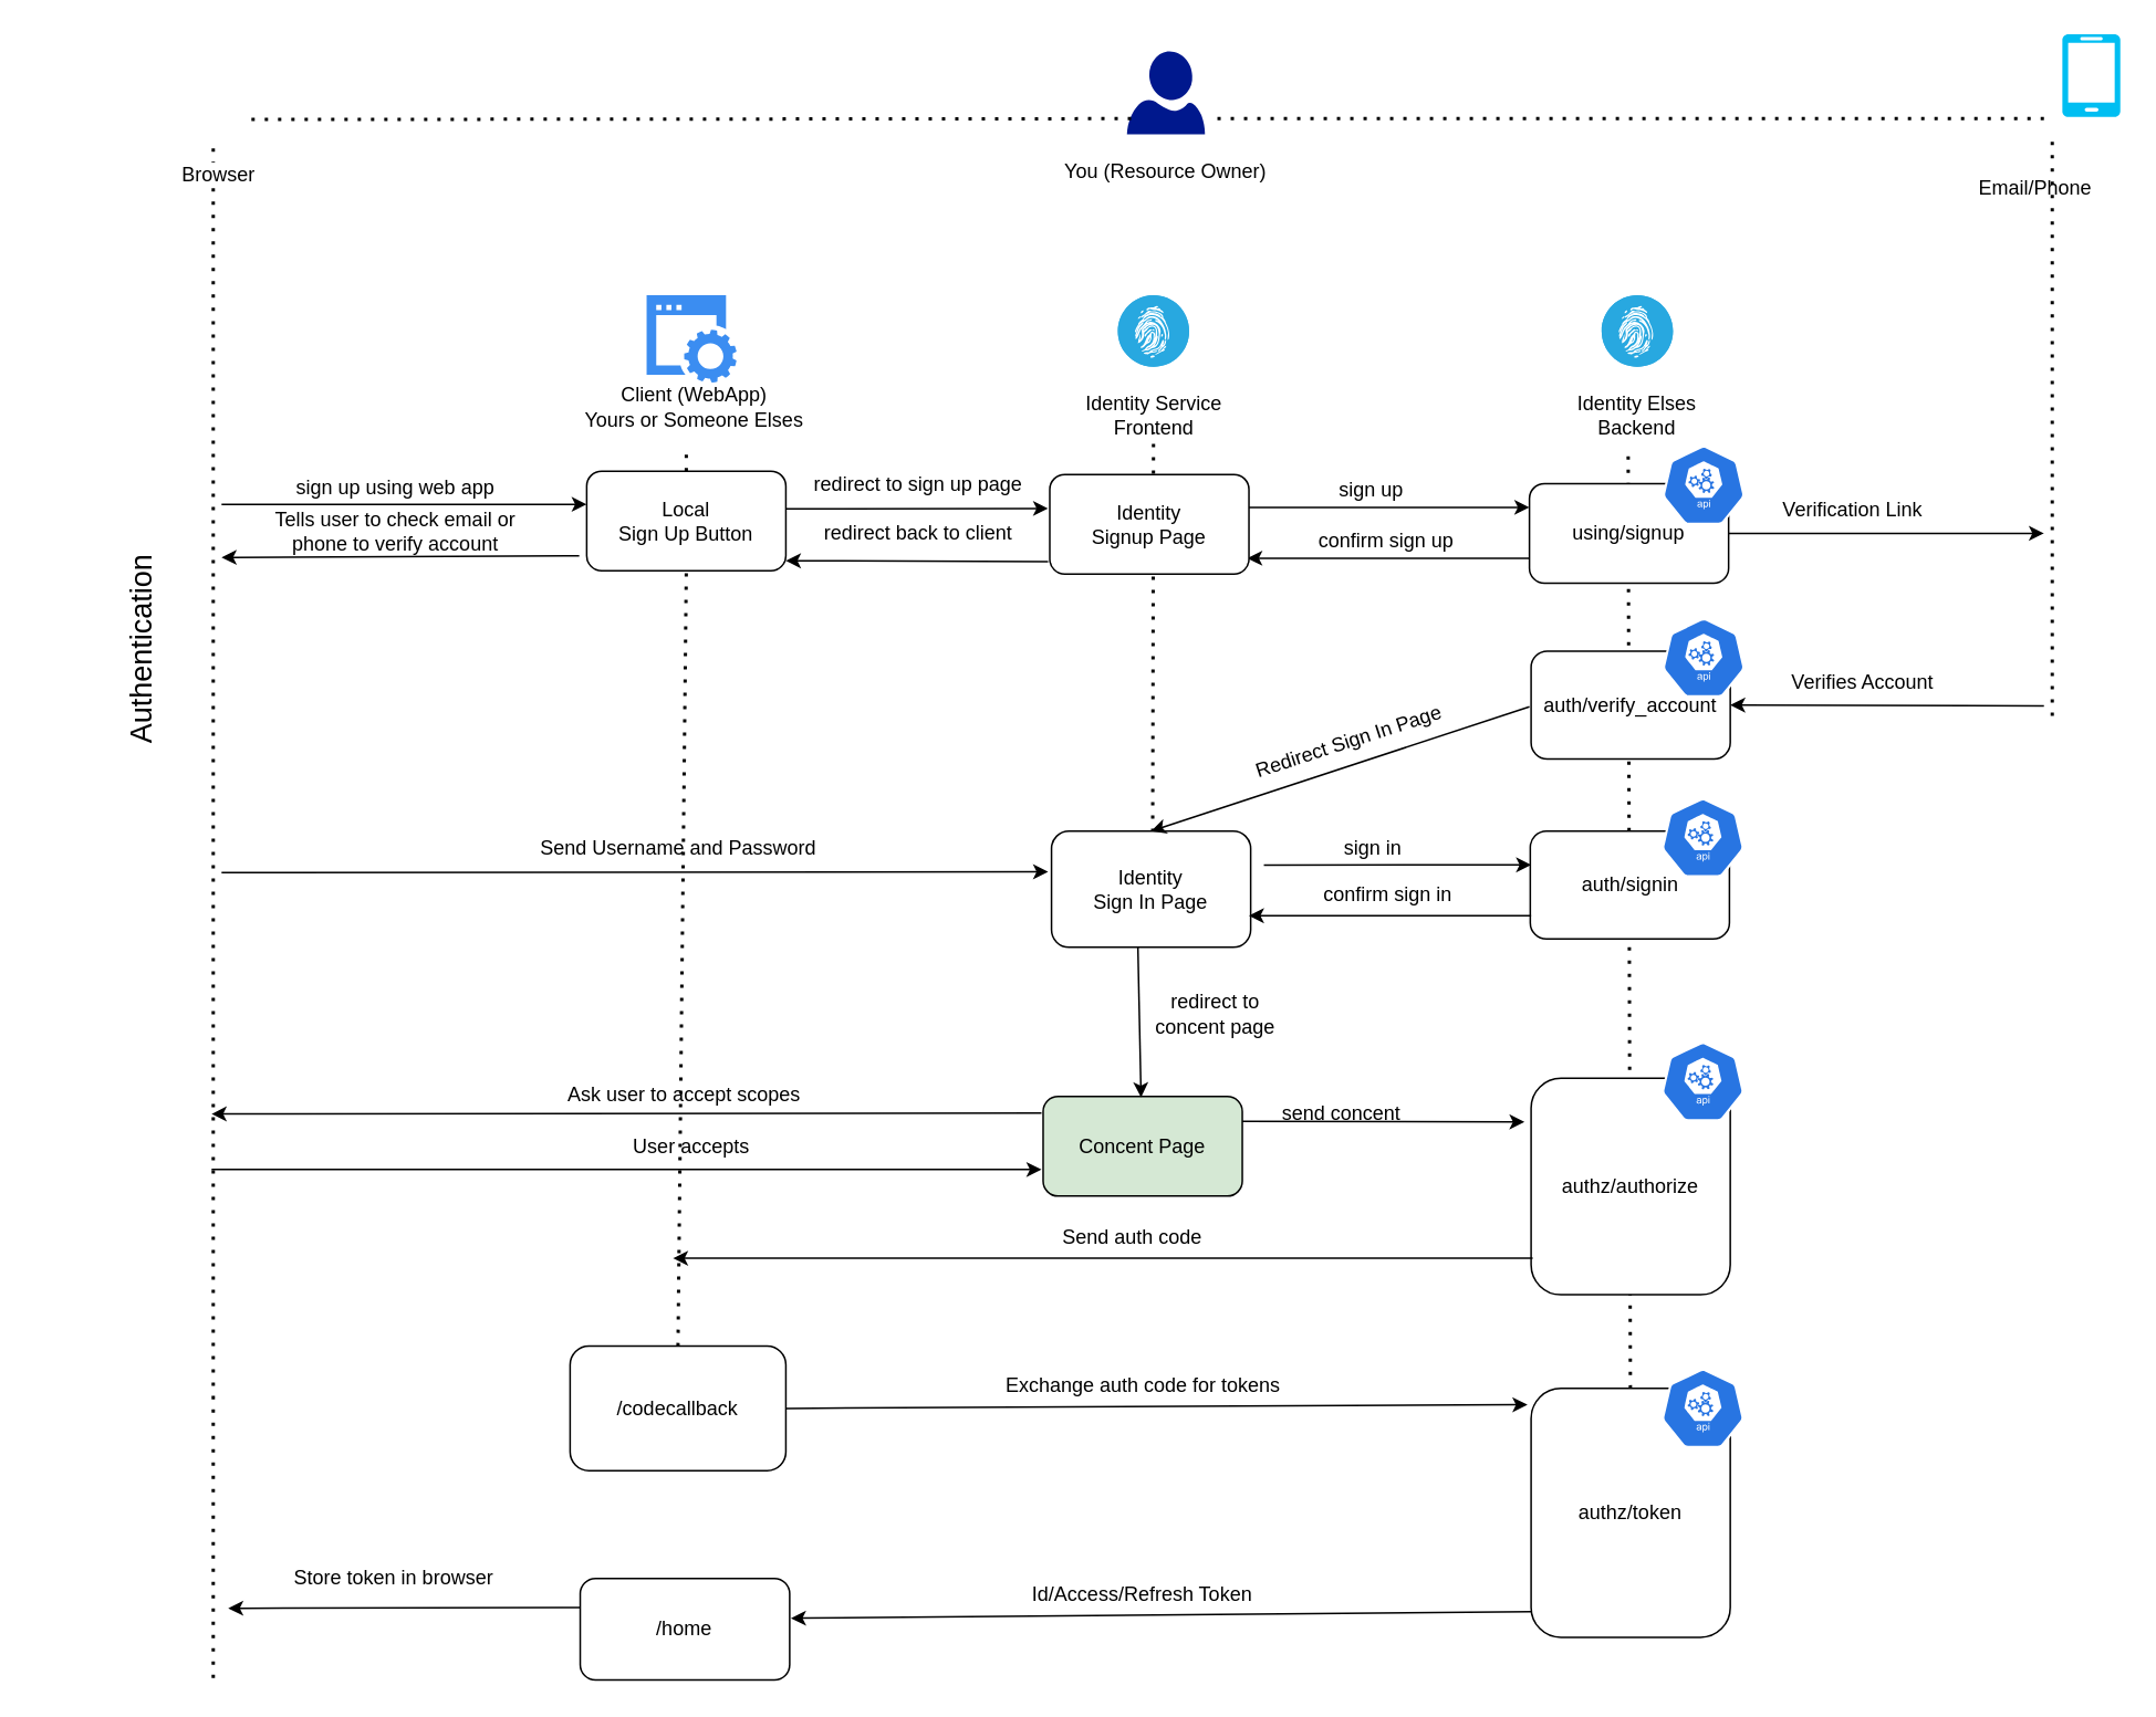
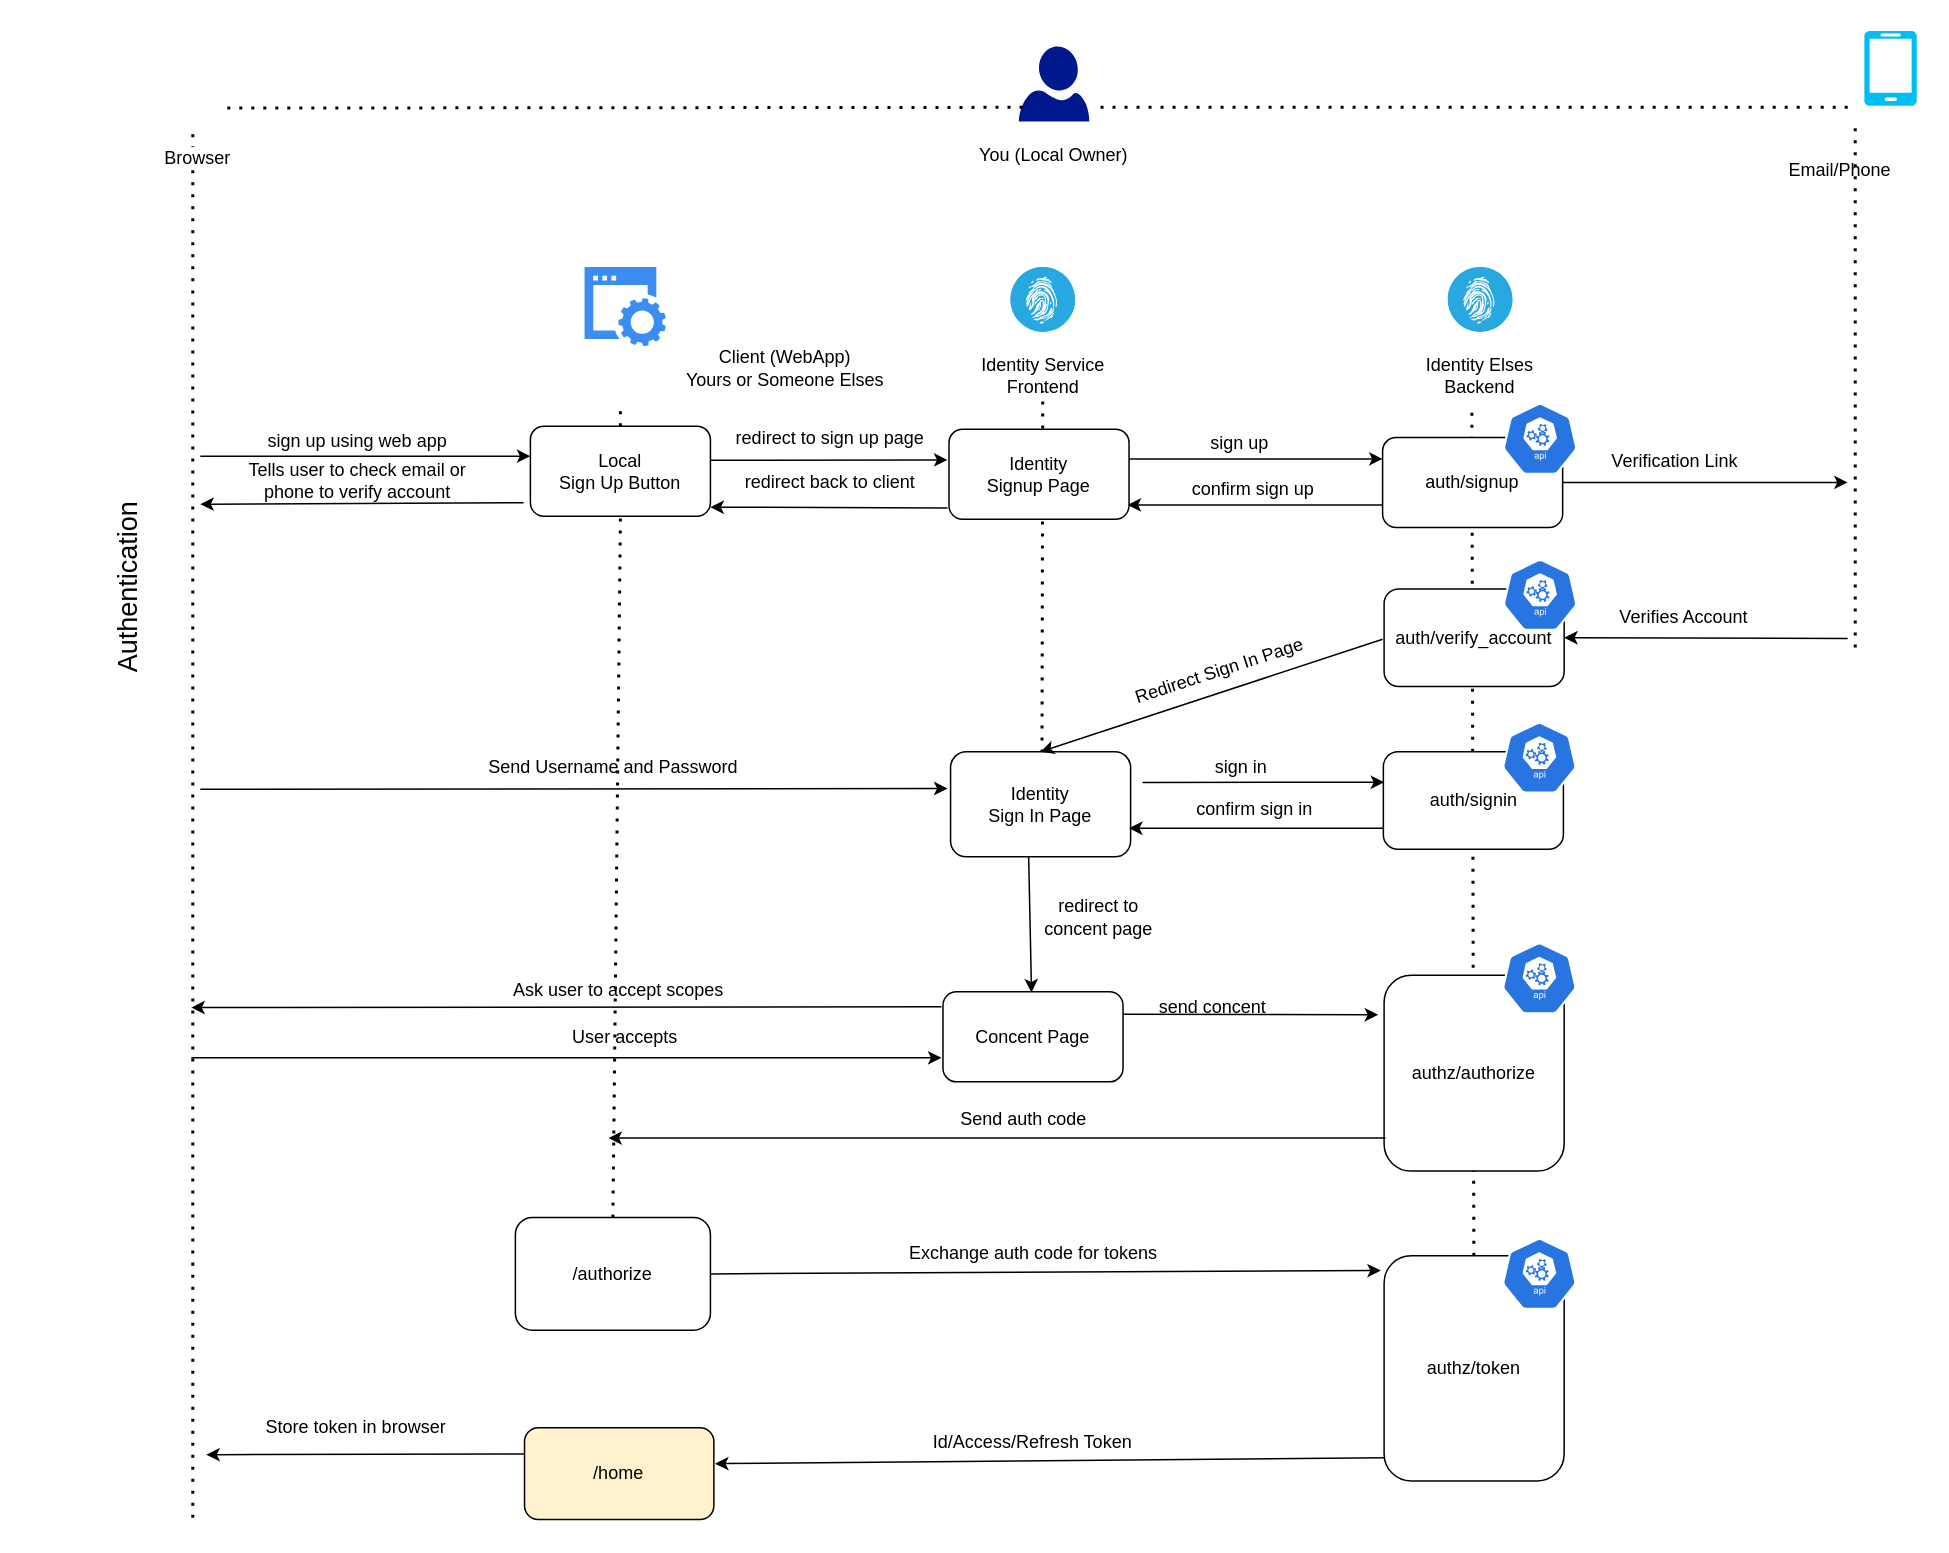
- <mxCell id="28" value="You (Resource Owner)" style="text;html=1;strokeColor=none;fillColor=none;align=center;verticalAlign=middle;whiteSpace=wrap;rounded=0;" vertex="1" parent="1"><mxGeometry x="622" y="92.5" width="160" height="20" as="geometry" /></mxCell>
+ <mxCell id="28" value="You (Local Owner)" style="text;html=1;strokeColor=none;fillColor=none;align=center;verticalAlign=middle;whiteSpace=wrap;rounded=0;" vertex="1" parent="1"><mxGeometry x="622" y="92.5" width="160" height="20" as="geometry" /></mxCell>
- <mxCell id="18" value="Client (WebApp)&lt;br&gt;Yours or Someone Elses" style="text;html=1;strokeColor=none;fillColor=none;align=center;verticalAlign=middle;whiteSpace=wrap;rounded=0;" vertex="1" parent="1"><mxGeometry x="348" y="234.5" width="140" height="20" as="geometry" /></mxCell>
+ <mxCell id="18" value="Client (WebApp)&lt;br&gt;Yours or Someone Elses" style="text;html=1;strokeColor=none;fillColor=none;align=center;verticalAlign=middle;whiteSpace=wrap;rounded=0;" vertex="1" parent="1"><mxGeometry x="453" y="234.5" width="140" height="20" as="geometry" /></mxCell>
- <mxCell id="5" value="using/signup" style="rounded=1;whiteSpace=wrap;html=1;" vertex="1" parent="1"><mxGeometry x="921" y="291" width="120" height="60" as="geometry" /></mxCell>
+ <mxCell id="5" value="auth/signup" style="rounded=1;whiteSpace=wrap;html=1;" vertex="1" parent="1"><mxGeometry x="921" y="291" width="120" height="60" as="geometry" /></mxCell>
- <mxCell id="41" value="Concent Page" style="rounded=1;whiteSpace=wrap;html=1;fillColor=#d5e8d4;" vertex="1" parent="1"><mxGeometry x="628" y="660.5" width="120" height="60" as="geometry" /></mxCell>
+ <mxCell id="41" value="Concent Page" style="rounded=1;whiteSpace=wrap;html=1;" vertex="1" parent="1"><mxGeometry x="628" y="660.5" width="120" height="60" as="geometry" /></mxCell>
- <mxCell id="73" value="/codecallback" style="rounded=1;whiteSpace=wrap;html=1;" vertex="1" parent="1"><mxGeometry x="343" y="811" width="130" height="75" as="geometry" /></mxCell>
+ <mxCell id="73" value="/authorize" style="rounded=1;whiteSpace=wrap;html=1;" vertex="1" parent="1"><mxGeometry x="343" y="811" width="130" height="75" as="geometry" /></mxCell>
- <mxCell id="76" value="/home" style="rounded=1;whiteSpace=wrap;html=1;" vertex="1" parent="1"><mxGeometry x="349.1" y="951" width="126.19" height="61.25" as="geometry" /></mxCell>
+ <mxCell id="76" value="/home" style="rounded=1;whiteSpace=wrap;html=1;fillColor=#fff2cc;" vertex="1" parent="1"><mxGeometry x="349.1" y="951" width="126.19" height="61.25" as="geometry" /></mxCell>
